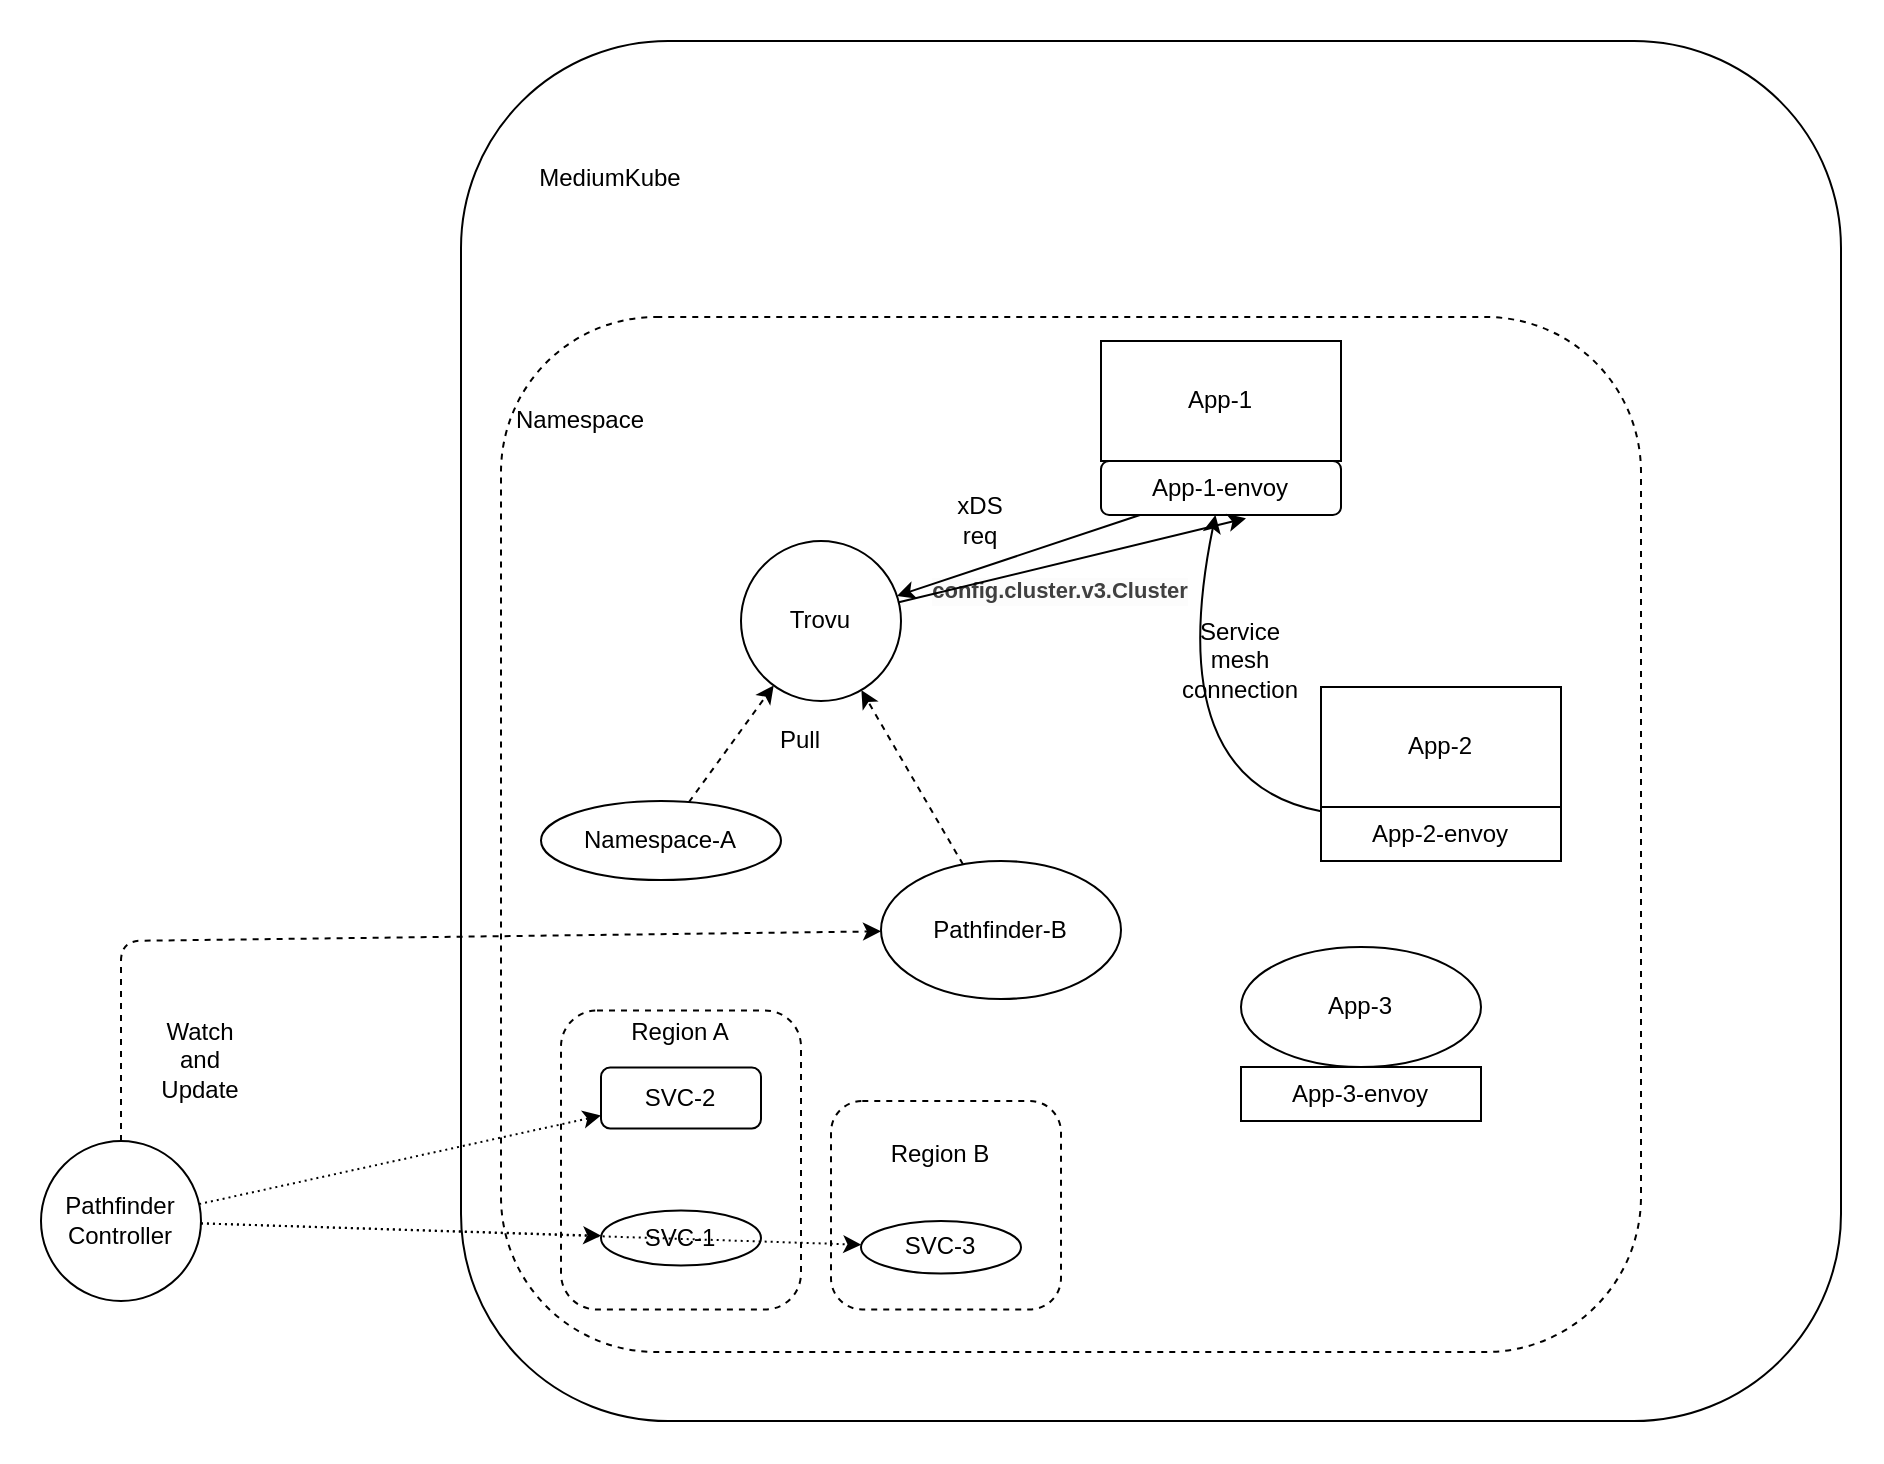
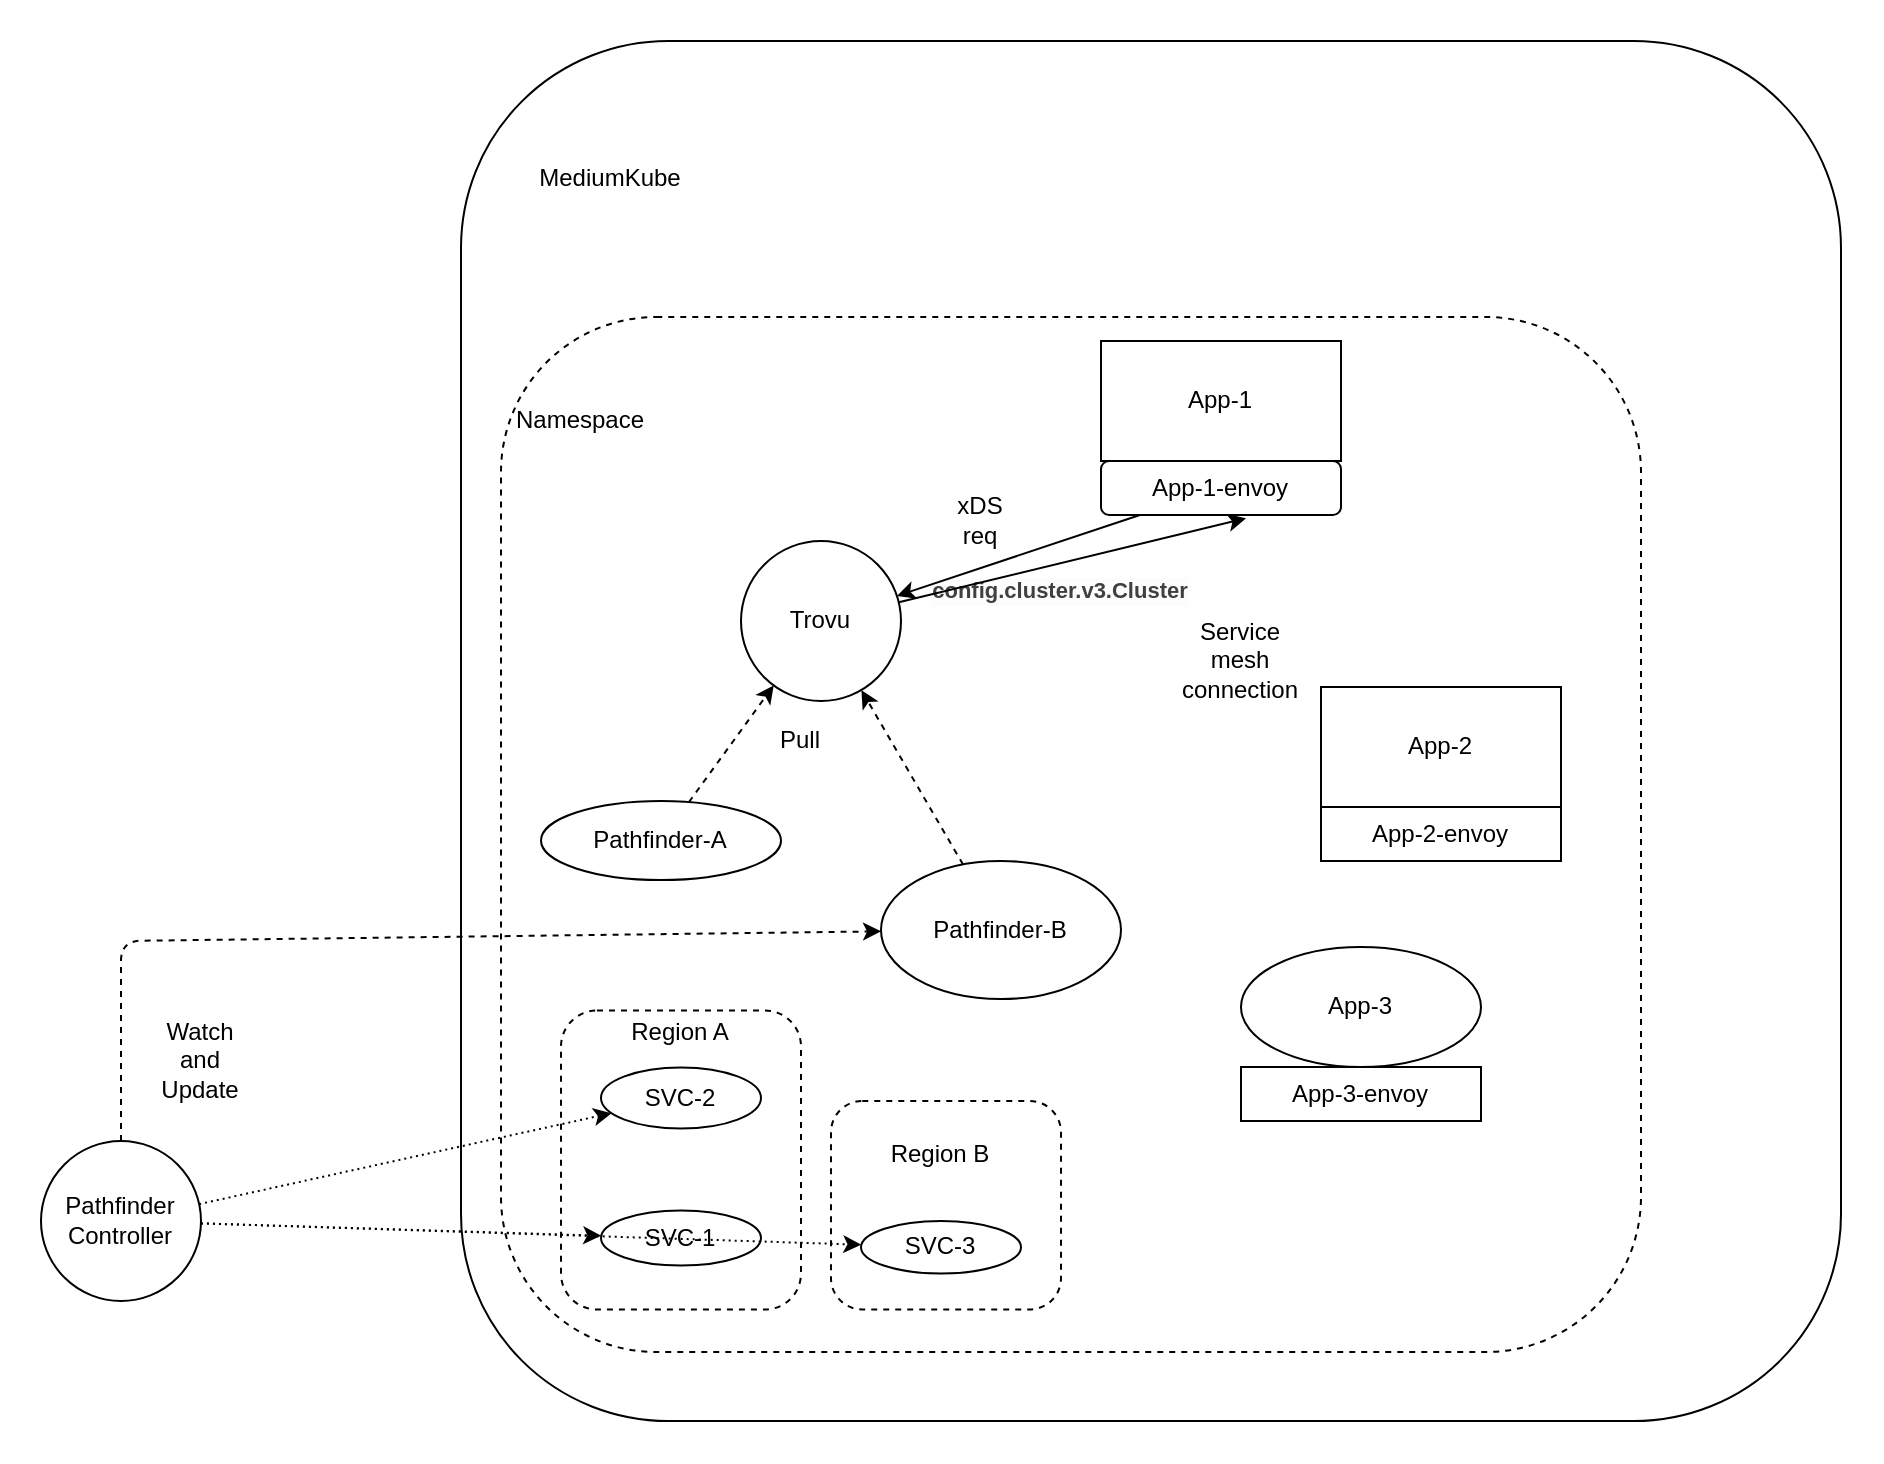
- <mxCell id="32" value="" style="curved=1;endArrow=classic;html=1;" edge="1" parent="2" source="25" target="28"><mxGeometry width="50" height="50" relative="1" as="geometry"><mxPoint x="420" y="530" as="sourcePoint" /><mxPoint x="470" y="480" as="targetPoint" /><Array as="points"><mxPoint x="350" y="370" /></Array></mxGeometry></mxCell>
- <mxCell id="18" value="Namespace-A" style="ellipse;whiteSpace=wrap;html=1;fillColor=none;" vertex="1" parent="2"><mxGeometry x="40" y="380" width="120" height="39.5" as="geometry" /></mxCell>
+ <mxCell id="18" value="Pathfinder-A" style="ellipse;whiteSpace=wrap;html=1;fillColor=none;" vertex="1" parent="2"><mxGeometry x="40" y="380" width="120" height="39.5" as="geometry" /></mxCell>
- <mxCell id="12" value="SVC-2" style="whiteSpace=wrap;html=1;fillColor=none;rounded=1;" vertex="1" parent="8"><mxGeometry x="20" y="258.5" width="80" height="30.5" as="geometry" /></mxCell>
+ <mxCell id="12" value="SVC-2" style="ellipse;whiteSpace=wrap;html=1;fillColor=none;" vertex="1" parent="8"><mxGeometry x="20" y="258.5" width="80" height="30.5" as="geometry" /></mxCell>
